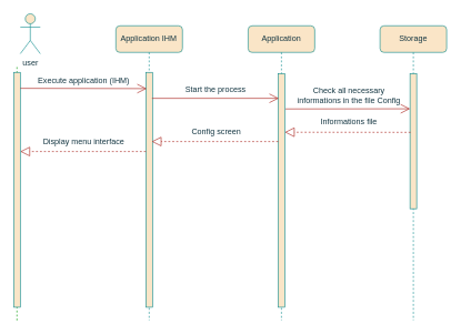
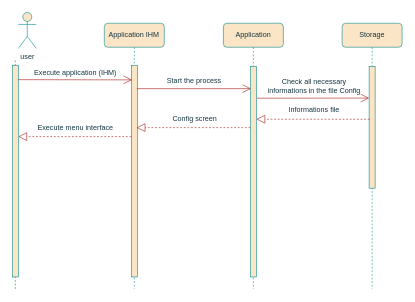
- <mxCell id="21" value="Display menu interface" style="text;html=1;align=center;verticalAlign=middle;resizable=0;points=[];autosize=1;strokeColor=none;fillColor=none;rounded=1;fontColor=#143642;" vertex="1" parent="1"><mxGeometry x="50.06" y="197" width="150" height="30" as="geometry" /></mxCell>
+ <mxCell id="21" value="Execute menu interface" style="text;html=1;align=center;verticalAlign=middle;resizable=0;points=[];autosize=1;strokeColor=none;fillColor=none;rounded=1;fontColor=#143642;" vertex="1" parent="1"><mxGeometry x="50.06" y="197" width="150" height="30" as="geometry" /></mxCell>
